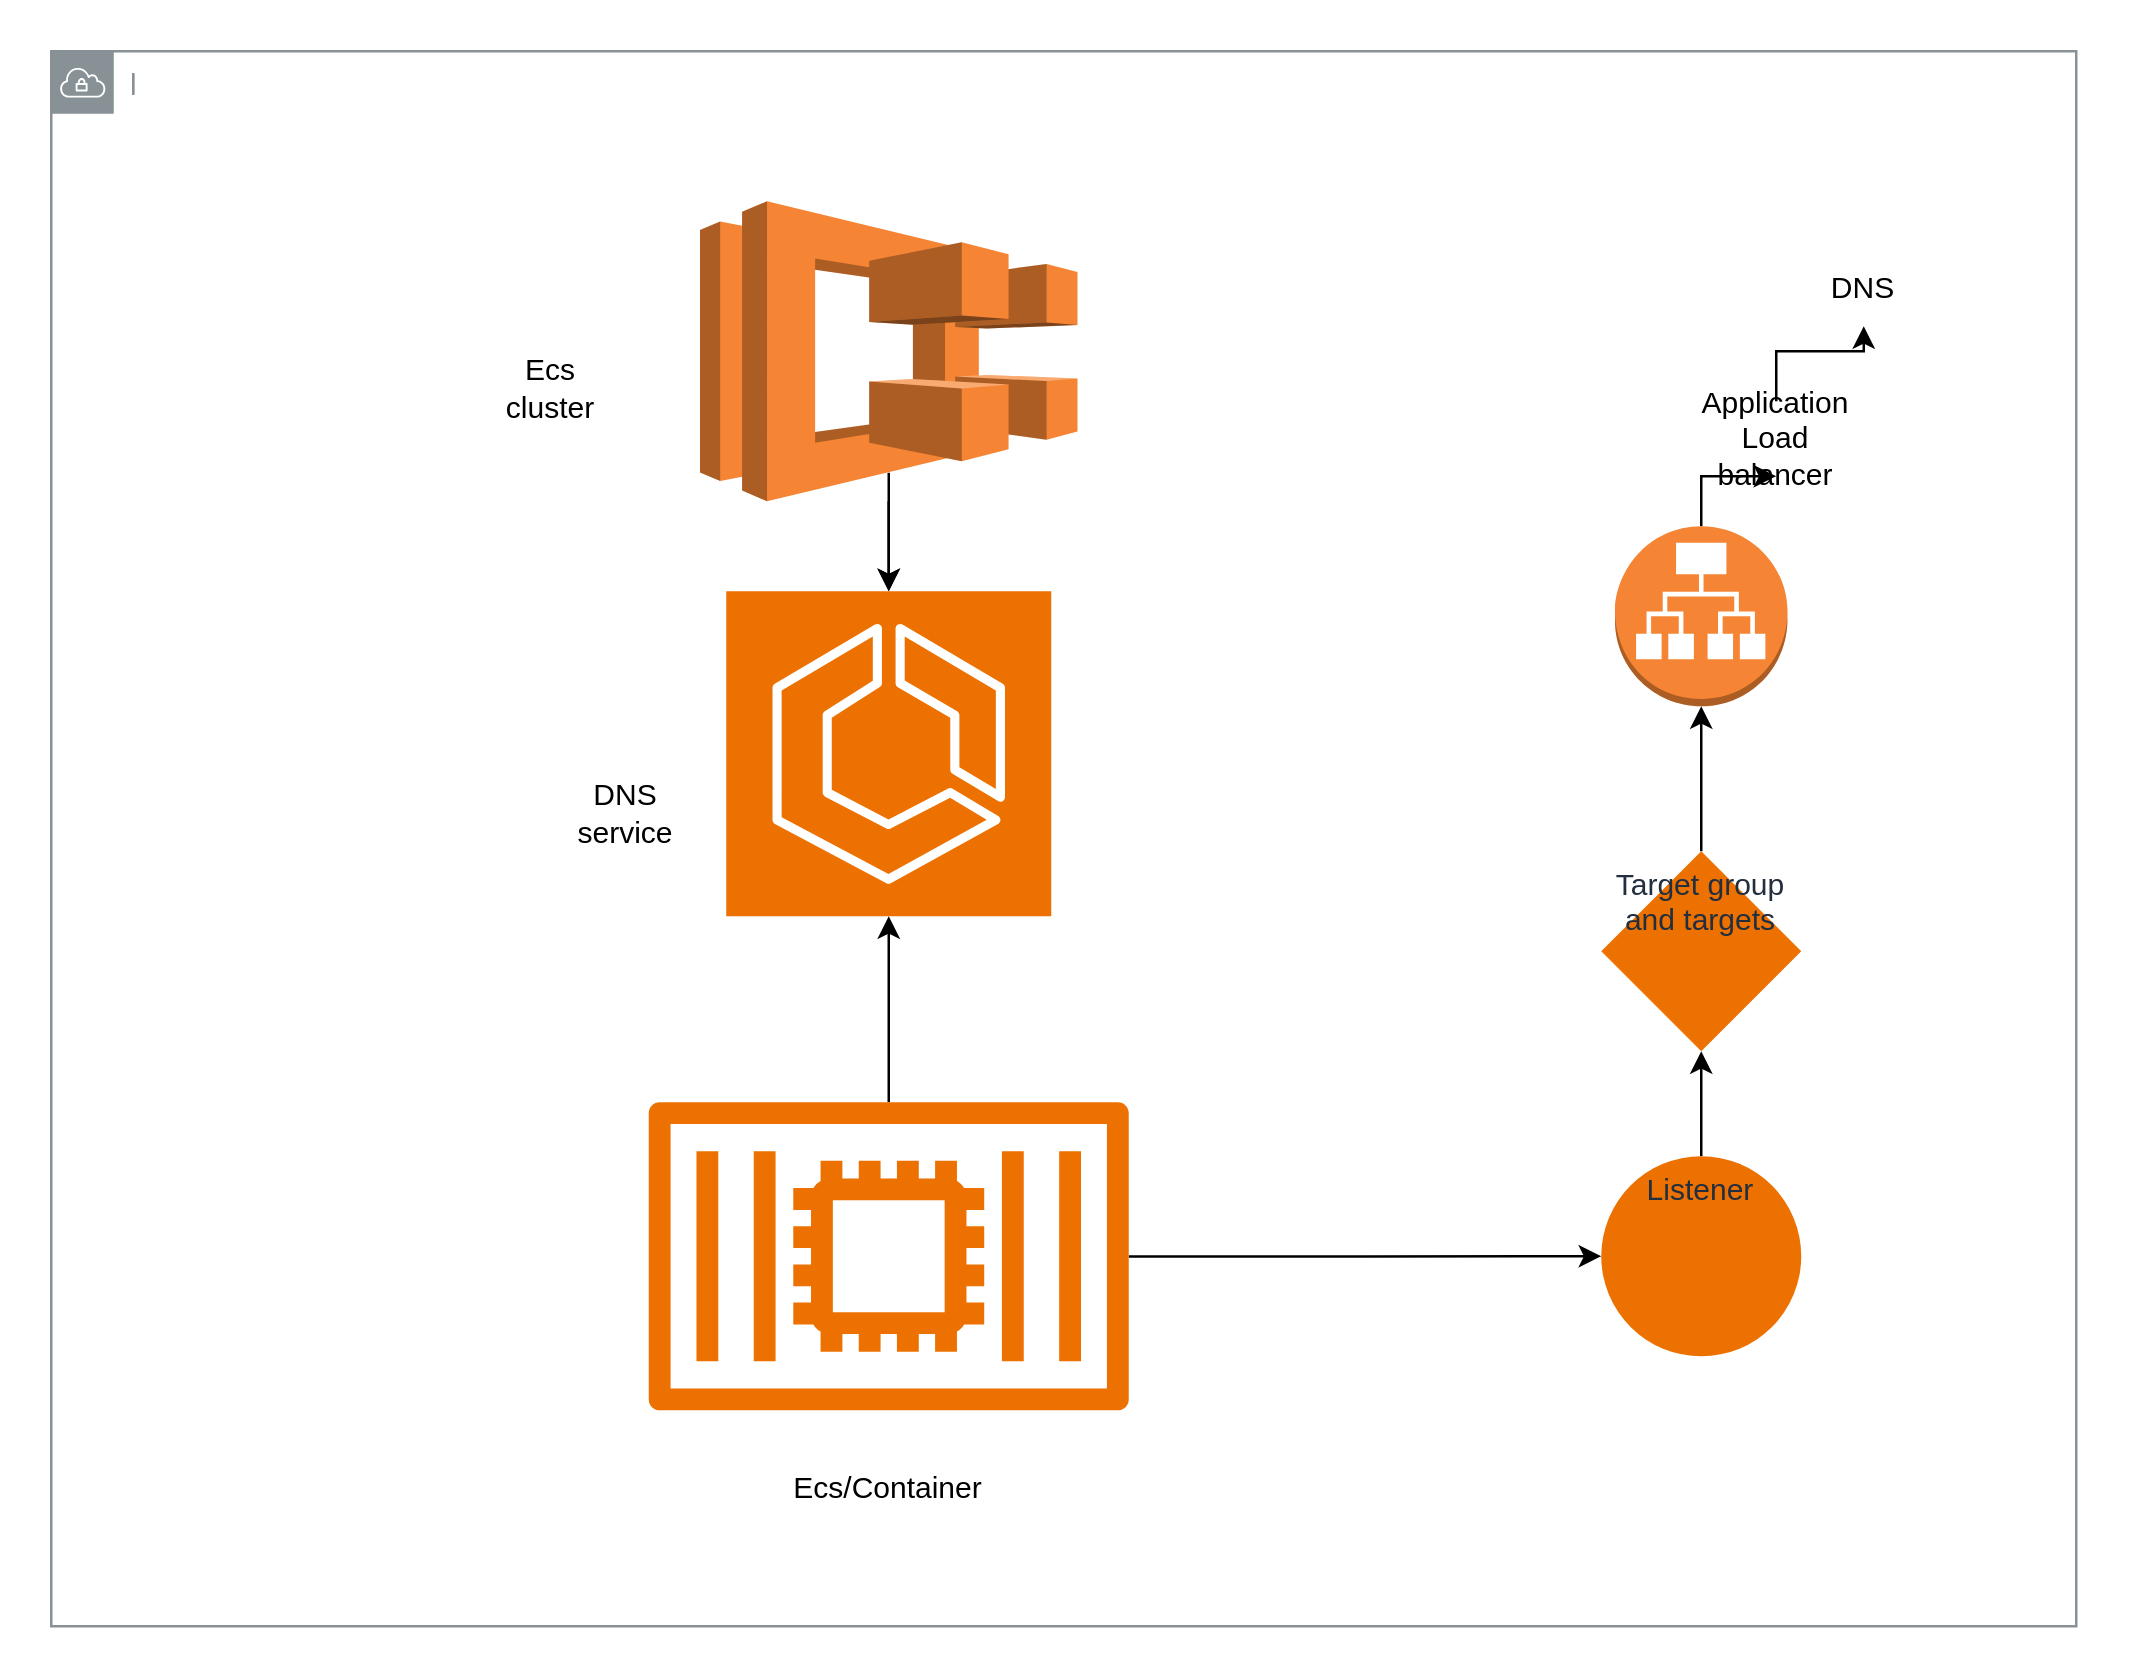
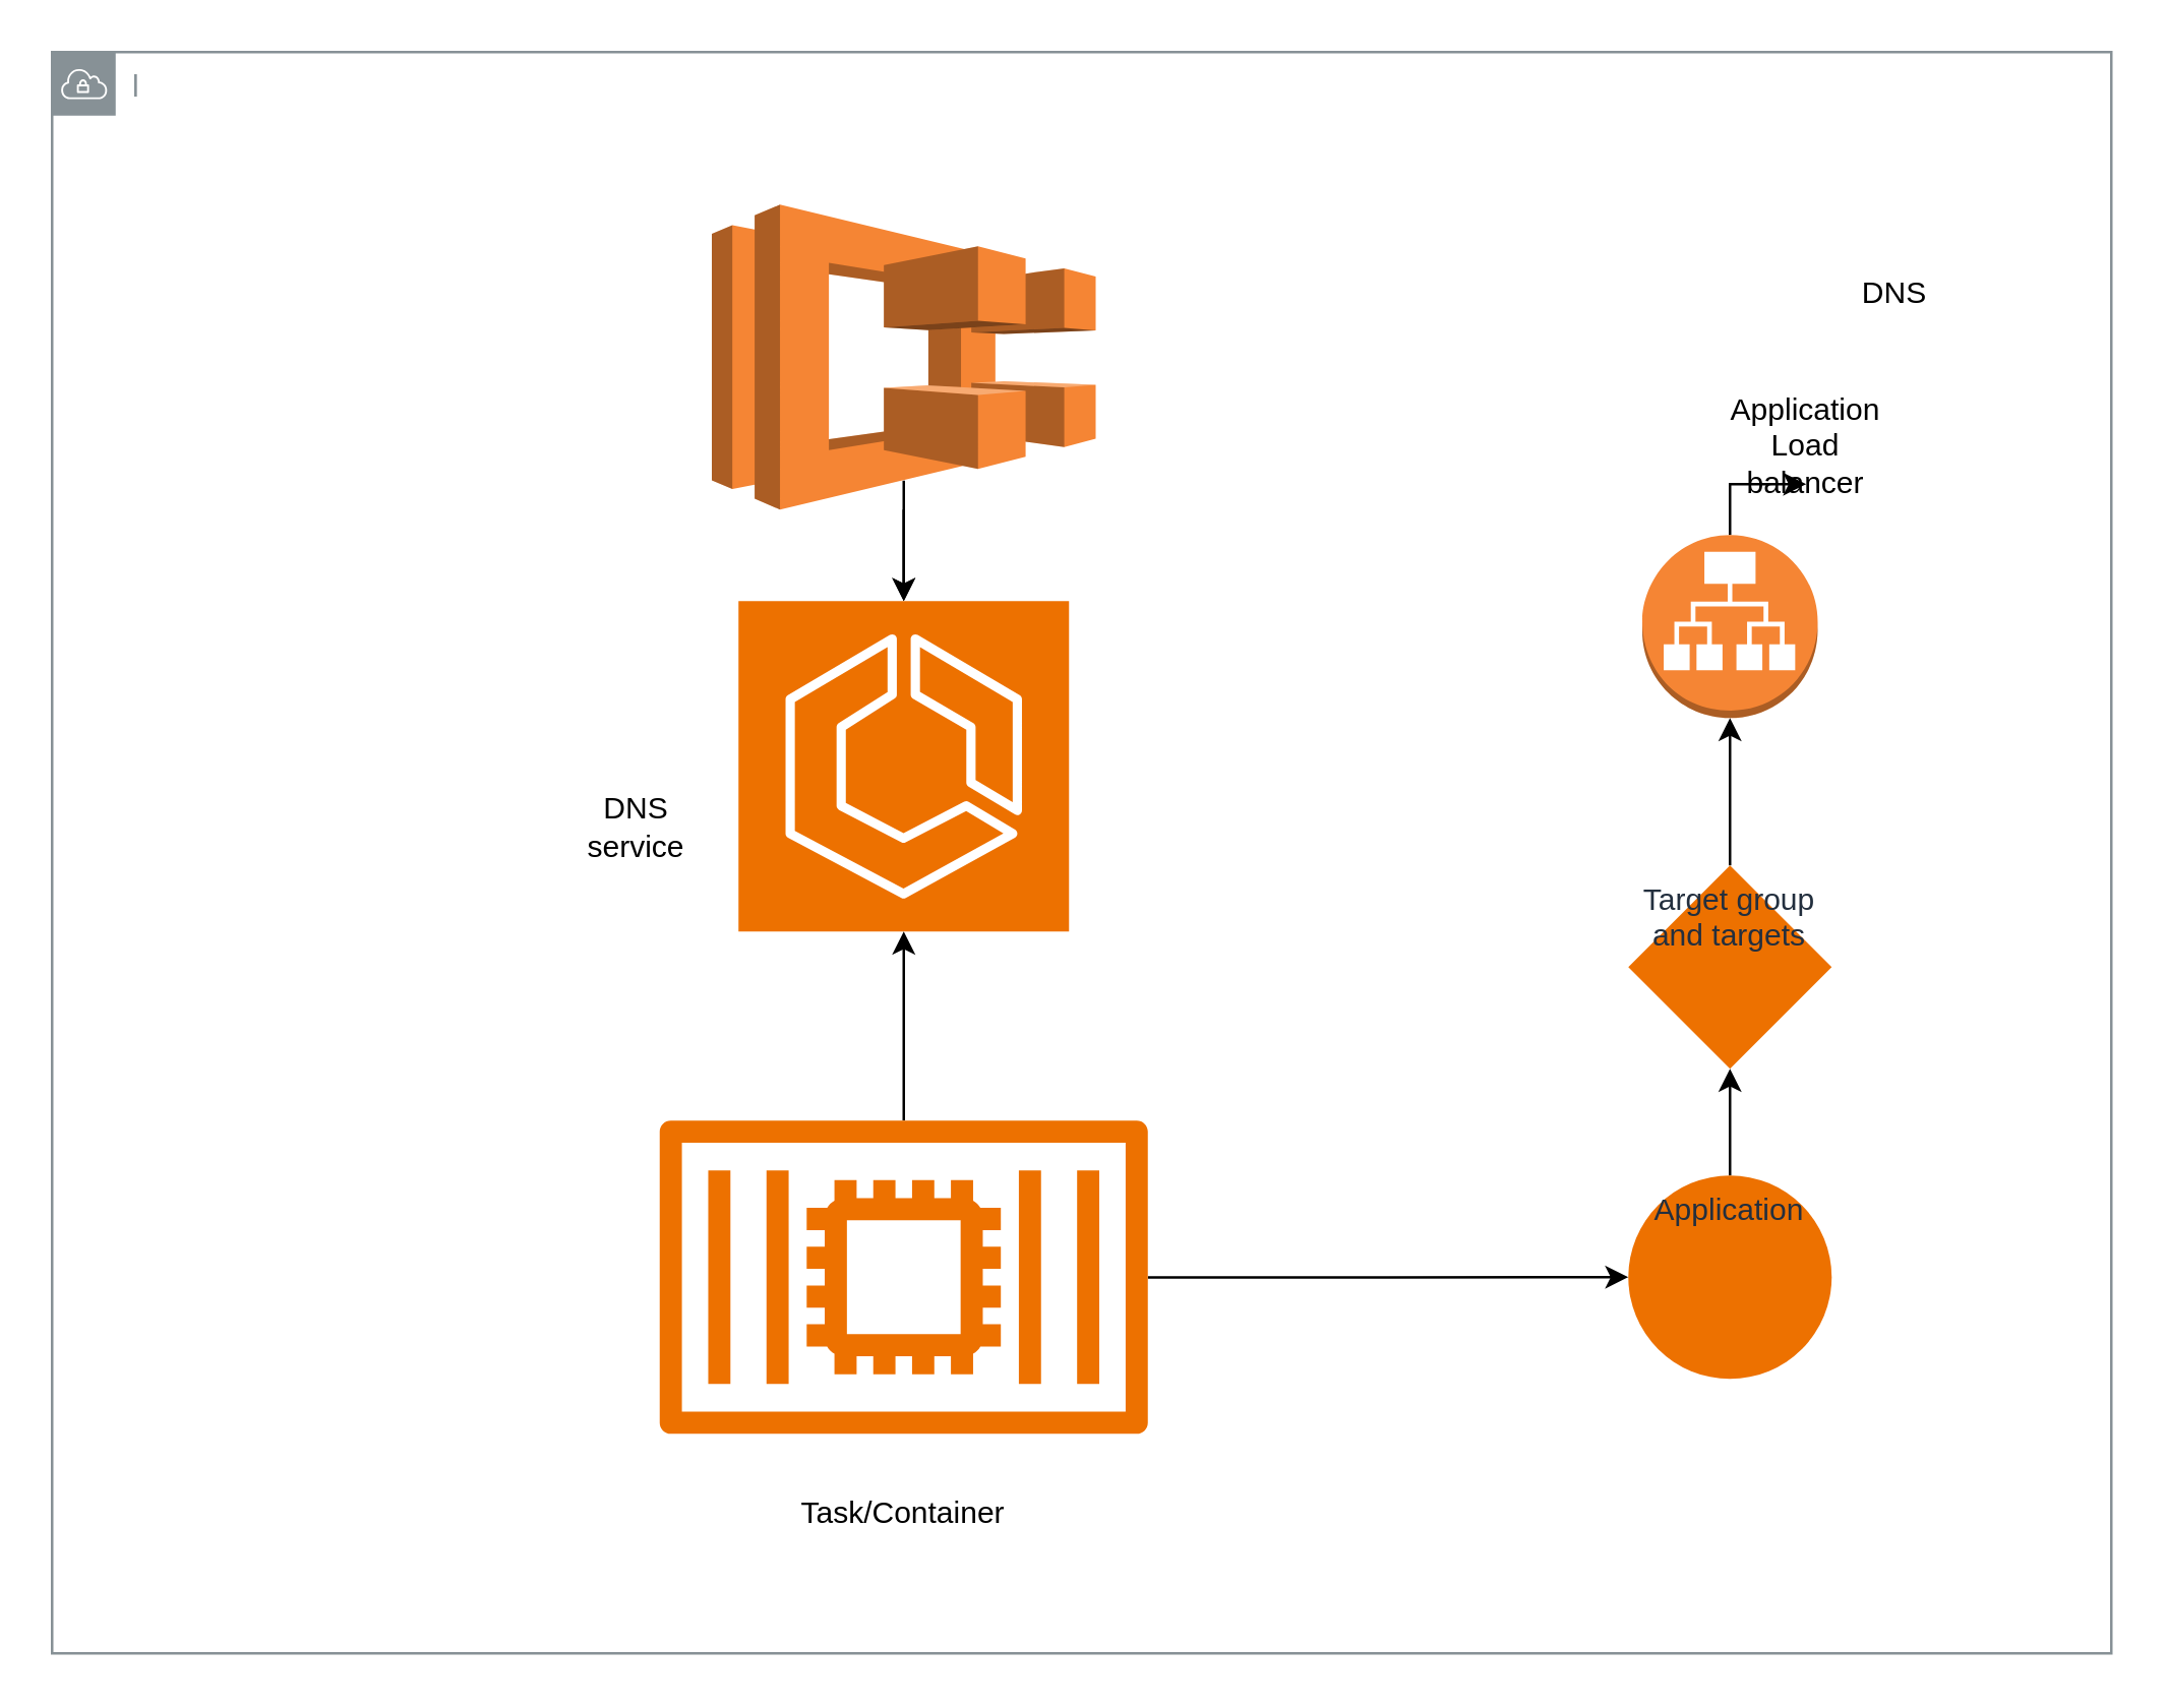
- <mxCell id="18" value="" style="edgeStyle=orthogonalEdgeStyle;rounded=0;orthogonalLoop=1;jettySize=auto;html=1;" edge="1" parent="1" source="19" target="20"><mxGeometry relative="1" as="geometry" /></mxCell>
- <mxCell id="11" value="Ecs cluster" style="text;html=1;align=center;verticalAlign=middle;whiteSpace=wrap;rounded=0;" vertex="1" parent="1"><mxGeometry x="190" y="140" width="60" height="30" as="geometry" /></mxCell>
- <mxCell id="15" value="Listener" style="ellipse;whiteSpace=wrap;html=1;verticalAlign=top;fillColor=#ED7100;strokeColor=none;fontColor=#232F3E;sketch=0;gradientColor=none;dashed=0;fontStyle=0;pointerEvents=1;" vertex="1" parent="1"><mxGeometry x="640" y="462" width="80" height="80" as="geometry" /></mxCell>
+ <mxCell id="15" value="Application" style="ellipse;whiteSpace=wrap;html=1;verticalAlign=top;fillColor=#ED7100;strokeColor=none;fontColor=#232F3E;sketch=0;gradientColor=none;dashed=0;fontStyle=0;pointerEvents=1;" vertex="1" parent="1"><mxGeometry x="640" y="462" width="80" height="80" as="geometry" /></mxCell>
- <mxCell id="9" value="Ecs/Container" style="text;html=1;align=center;verticalAlign=middle;whiteSpace=wrap;rounded=0;" vertex="1" parent="1"><mxGeometry x="325" y="580" width="60" height="30" as="geometry" /></mxCell>
+ <mxCell id="9" value="Task/Container" style="text;html=1;align=center;verticalAlign=middle;whiteSpace=wrap;rounded=0;" vertex="1" parent="1"><mxGeometry x="325" y="580" width="60" height="30" as="geometry" /></mxCell>
